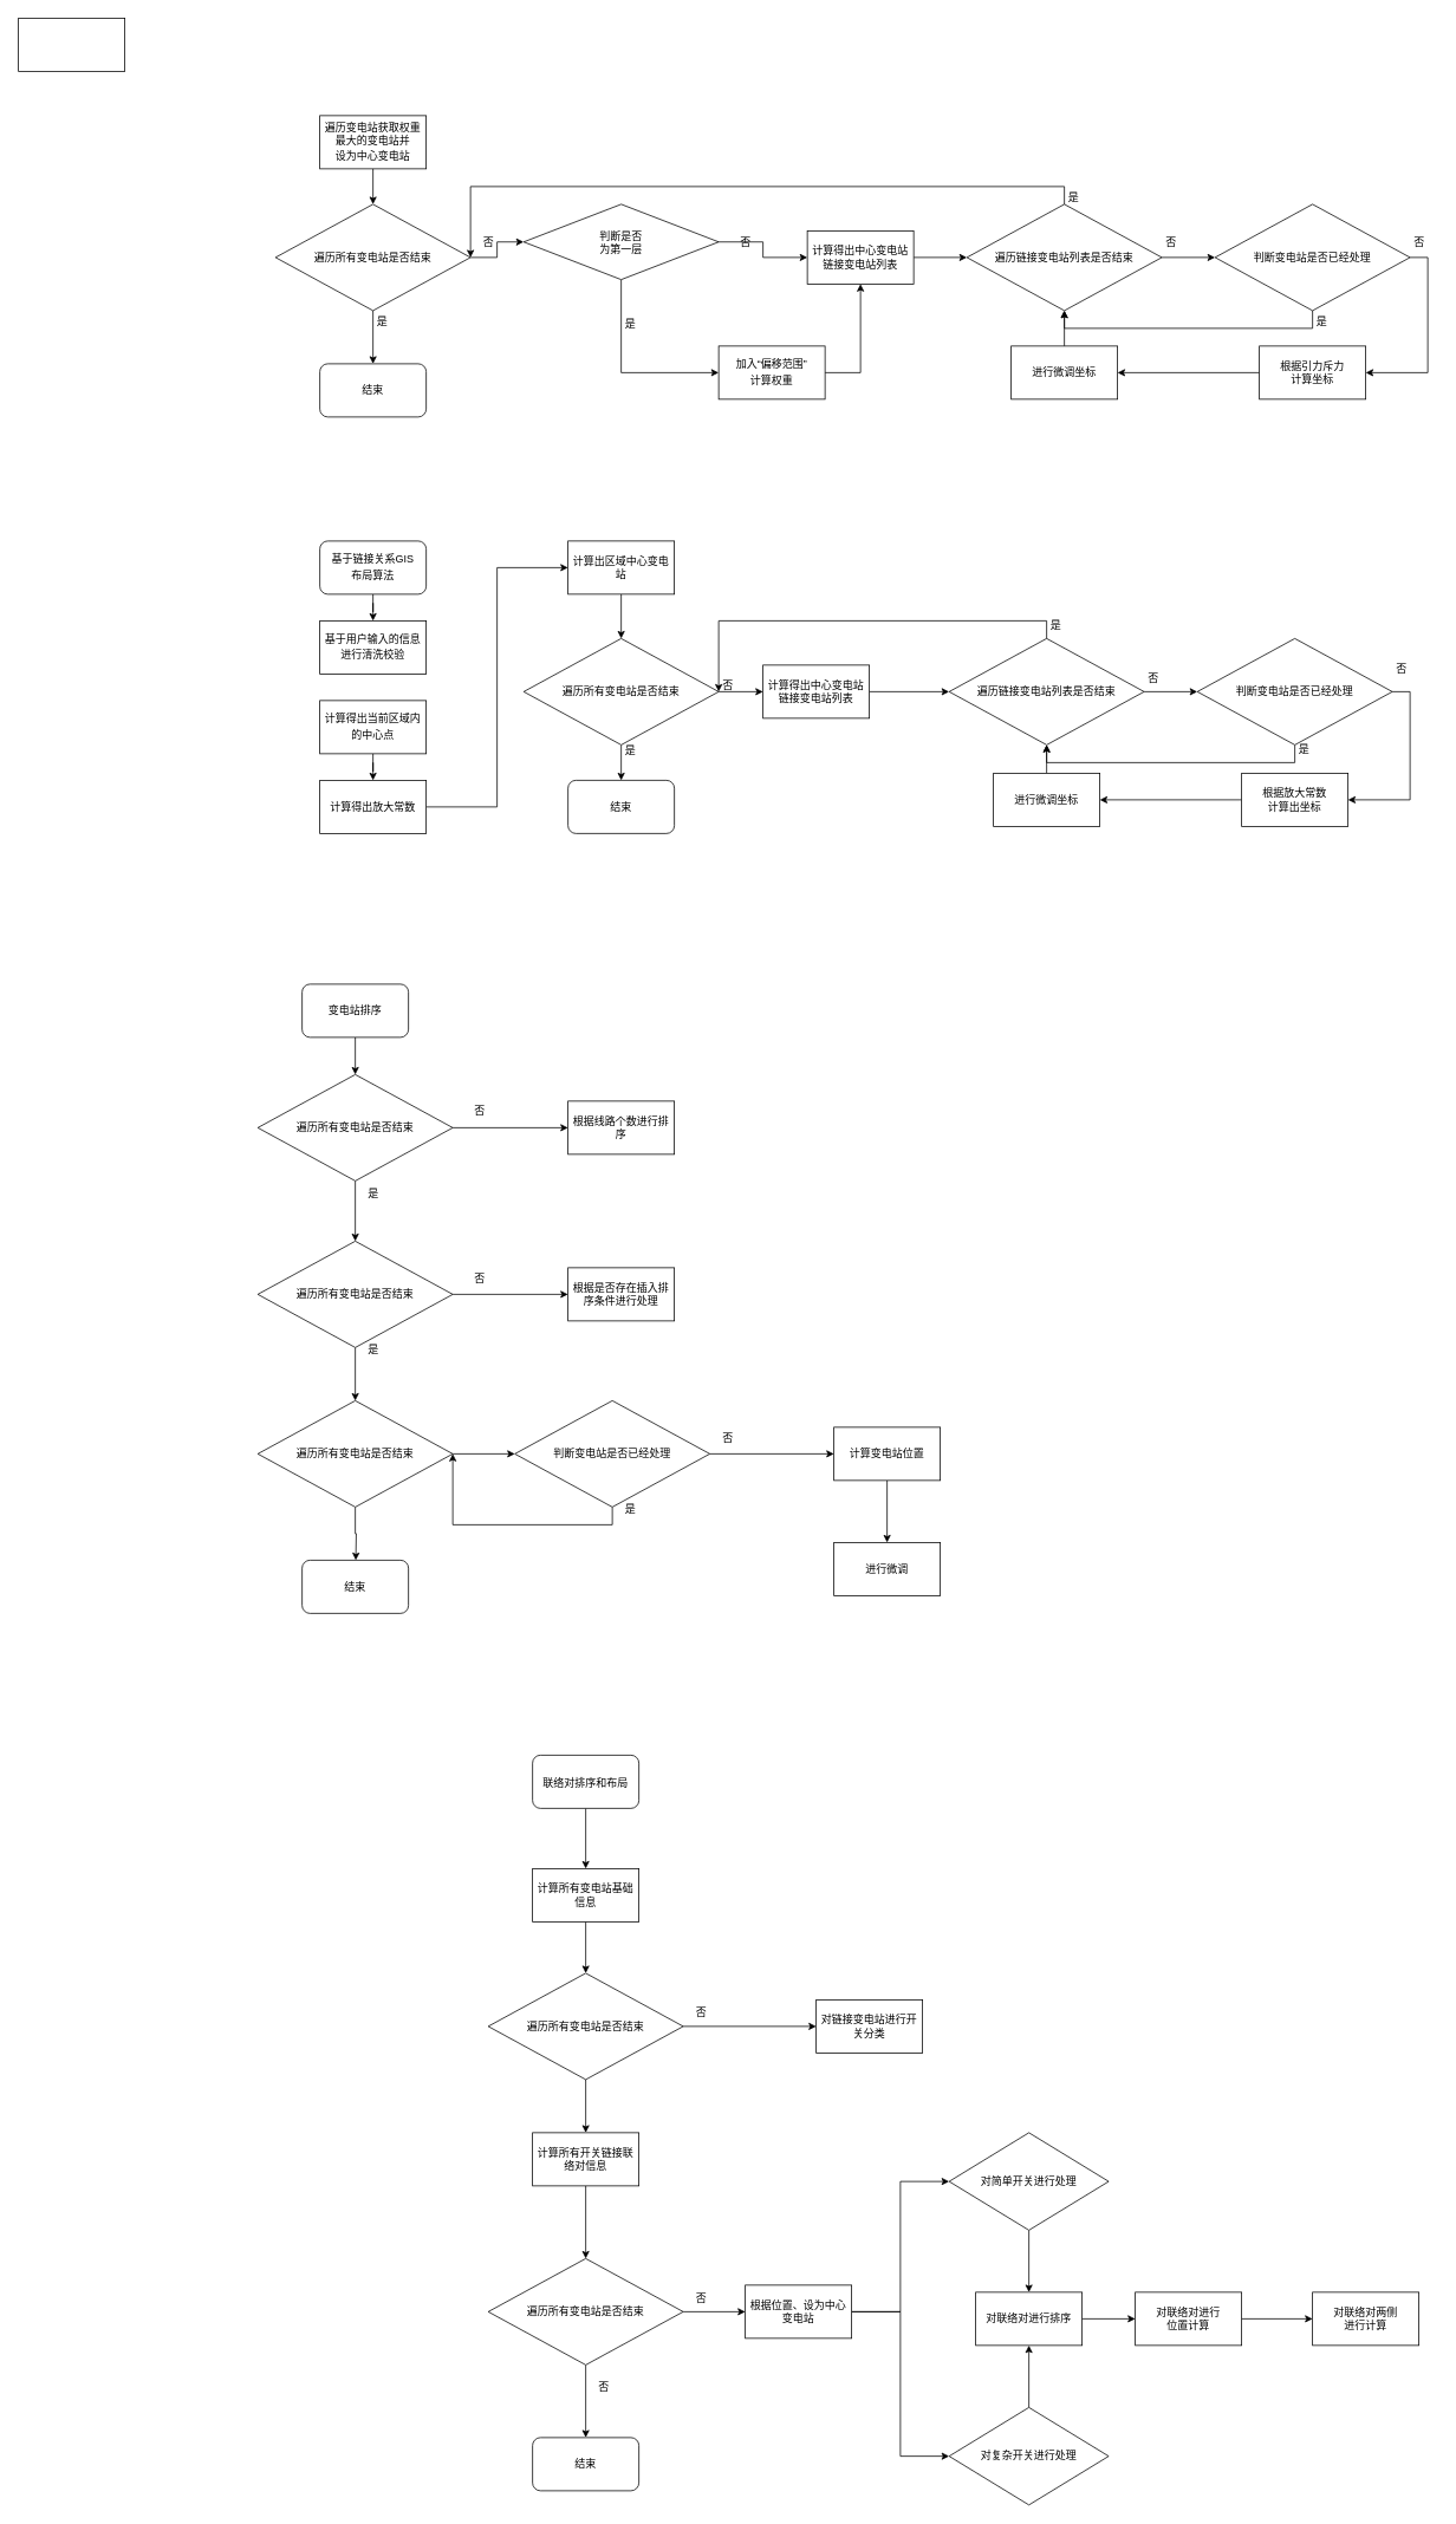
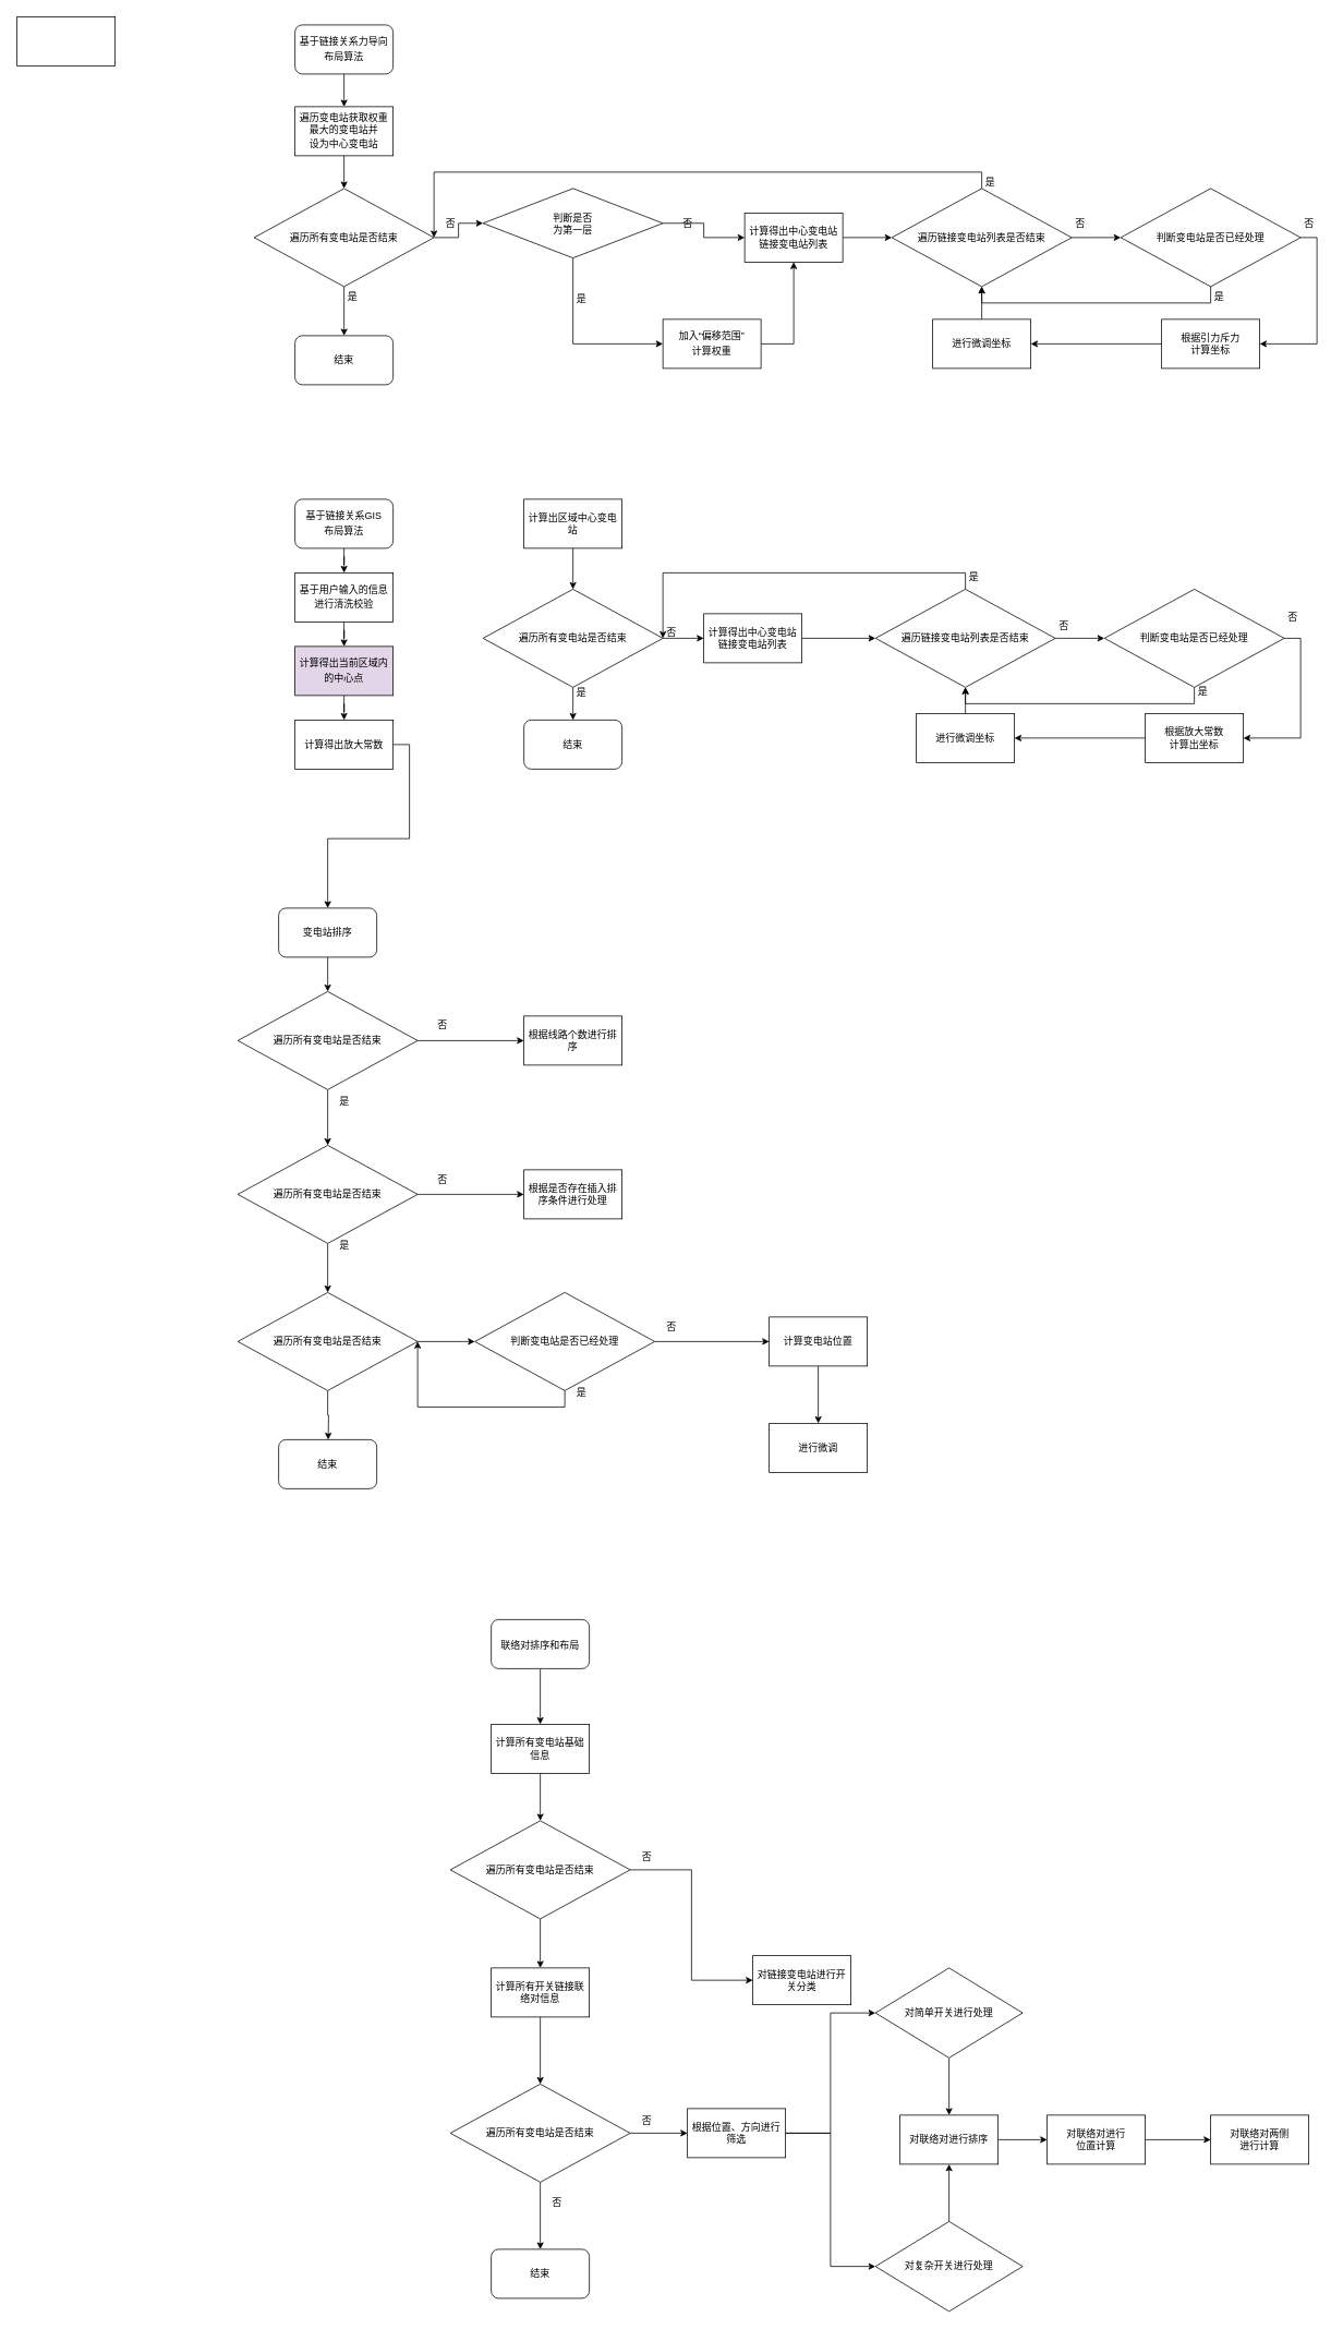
+ <mxCell id="3" value="基于链接关系力导向布局算法&lt;span style=&quot;font-size: medium; text-align: start;&quot;&gt;&lt;/span&gt;" style="rounded=1;whiteSpace=wrap;html=1;" vertex="1" parent="1"><mxGeometry x="360" y="30" width="120" height="60" as="geometry" /></mxCell>
+ <mxCell id="2" style="edgeStyle=orthogonalEdgeStyle;rounded=0;orthogonalLoop=1;jettySize=auto;html=1;exitX=0.5;exitY=1;exitDx=0;exitDy=0;entryX=0.5;entryY=0;entryDx=0;entryDy=0;" edge="1" parent="1" source="3" target="6"><mxGeometry relative="1" as="geometry" /></mxCell>
- <mxCell id="45" style="edgeStyle=orthogonalEdgeStyle;rounded=0;orthogonalLoop=1;jettySize=auto;html=1;exitX=1;exitY=0.5;exitDx=0;exitDy=0;entryX=0;entryY=0.5;entryDx=0;entryDy=0;" edge="1" parent="1" source="46" target="44"><mxGeometry relative="1" as="geometry" /></mxCell>
+ <mxCell id="45" style="edgeStyle=orthogonalEdgeStyle;rounded=0;orthogonalLoop=1;jettySize=auto;html=1;exitX=1;exitY=0.5;exitDx=0;exitDy=0;" edge="1" parent="1" source="46" target="70"><mxGeometry relative="1" as="geometry" /></mxCell>
+ <mxCell id="39" style="edgeStyle=orthogonalEdgeStyle;rounded=0;orthogonalLoop=1;jettySize=auto;html=1;exitX=0.5;exitY=1;exitDx=0;exitDy=0;" edge="1" parent="1" source="40" target="42"><mxGeometry relative="1" as="geometry" /></mxCell>
- <mxCell id="42" value="计算得出当前区域内的中心点&lt;span style=&quot;font-size: medium; text-align: start;&quot;&gt;&lt;/span&gt;" style="rounded=0;whiteSpace=wrap;html=1;" vertex="1" parent="1"><mxGeometry x="360" y="790" width="120" height="60" as="geometry" /></mxCell>
+ <mxCell id="42" value="计算得出当前区域内的中心点&lt;span style=&quot;font-size: medium; text-align: start;&quot;&gt;&lt;/span&gt;" style="rounded=0;whiteSpace=wrap;html=1;fillColor=#e1d5e7;" vertex="1" parent="1"><mxGeometry x="360" y="790" width="120" height="60" as="geometry" /></mxCell>
- <mxCell id="99" value="对链接变电站进行开关分类" style="rounded=0;whiteSpace=wrap;html=1;" vertex="1" parent="1"><mxGeometry x="920" y="2256" width="120" height="60" as="geometry" /></mxCell>
+ <mxCell id="99" value="对链接变电站进行开关分类" style="rounded=0;whiteSpace=wrap;html=1;" vertex="1" parent="1"><mxGeometry x="920" y="2391" width="120" height="60" as="geometry" /></mxCell>
- <mxCell id="111" value="根据位置、设为中心变电站" style="rounded=0;whiteSpace=wrap;html=1;" vertex="1" parent="1"><mxGeometry x="840" y="2578" width="120" height="60" as="geometry" /></mxCell>
+ <mxCell id="111" value="根据位置、方向进行筛选" style="rounded=0;whiteSpace=wrap;html=1;" vertex="1" parent="1"><mxGeometry x="840" y="2578" width="120" height="60" as="geometry" /></mxCell>
